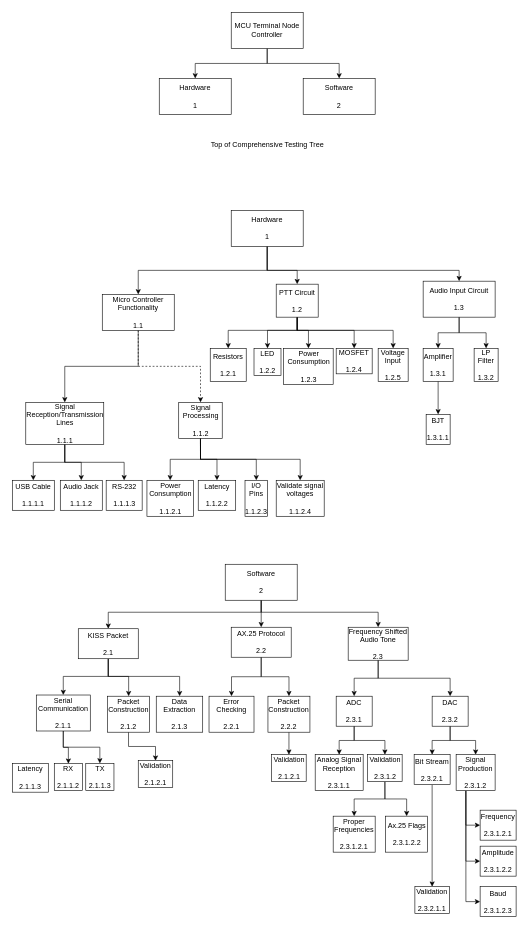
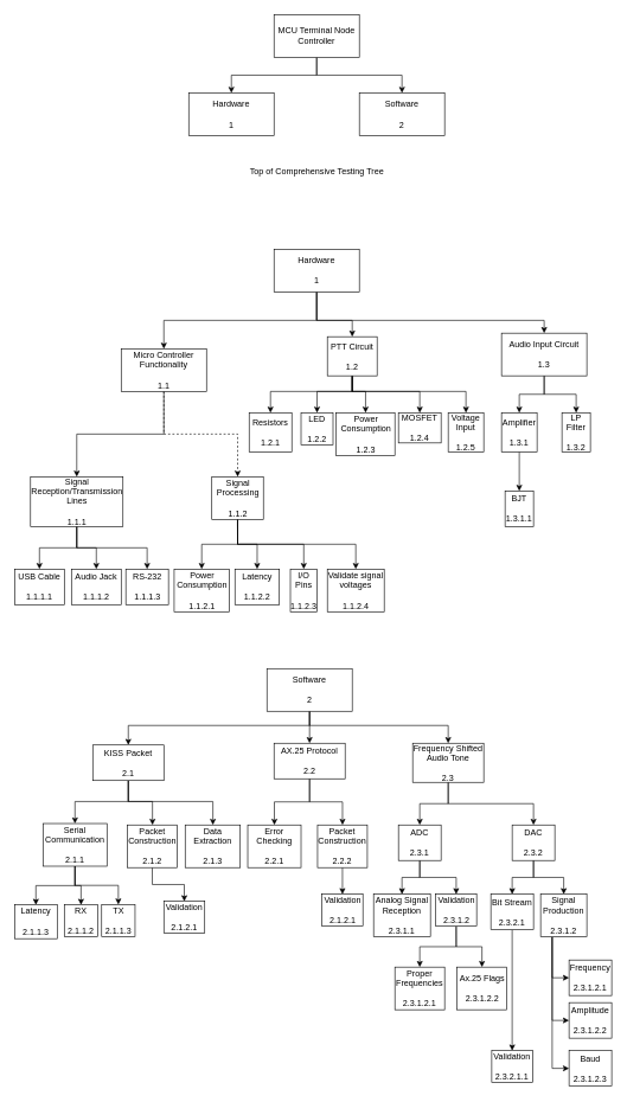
+ <mxCell id="55" style="edgeStyle=orthogonalEdgeStyle;rounded=0;orthogonalLoop=1;jettySize=auto;html=1;exitX=0.5;exitY=1;exitDx=0;exitDy=0;entryX=0.5;entryY=0;entryDx=0;entryDy=0;" edge="1" parent="1" source="58" target="61"><mxGeometry relative="1" as="geometry" /></mxCell>
